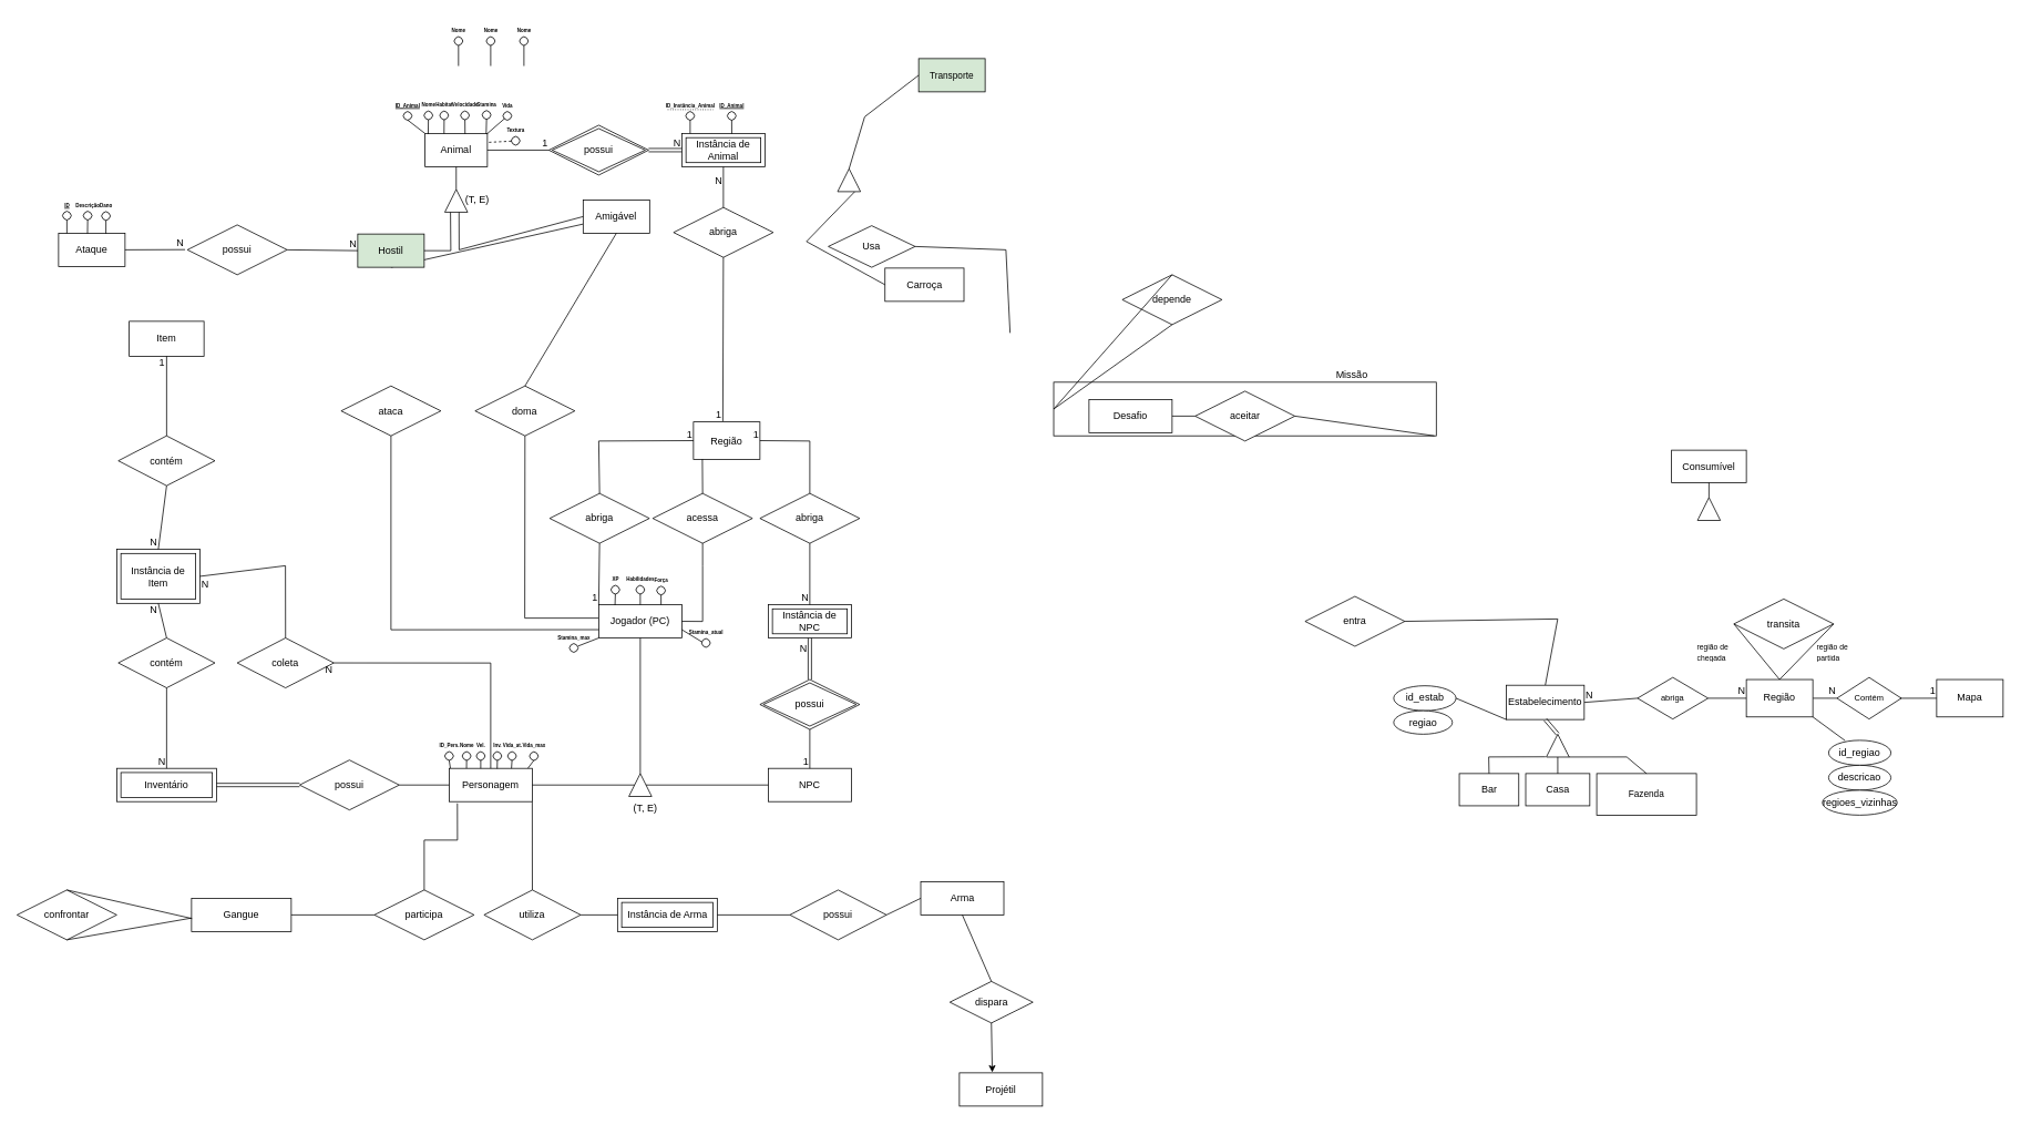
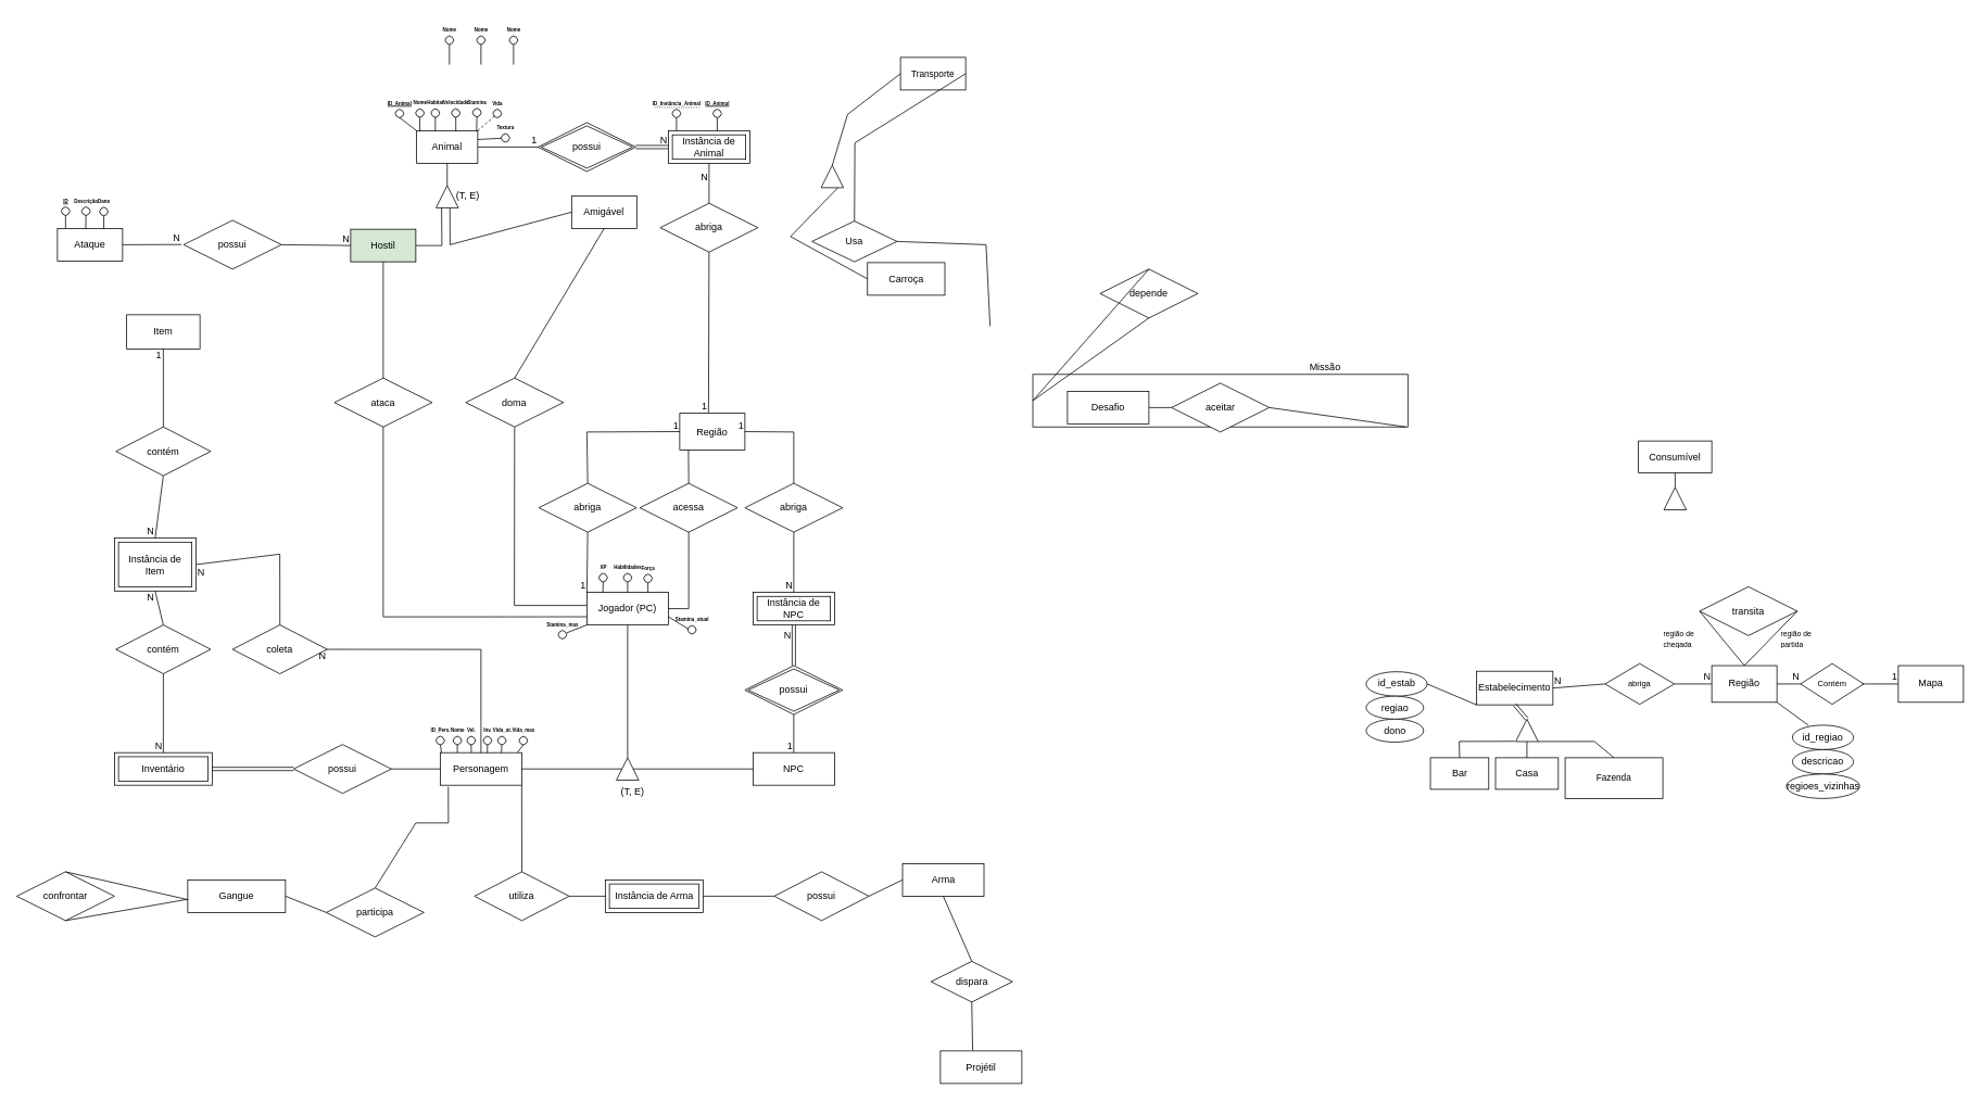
- <mxCell id="12" value="&lt;font style=&quot;font-size: 11px;&quot;&gt;Transporte&lt;/font&gt;" style="whiteSpace=wrap;html=1;align=center;fillColor=#d5e8d4;" parent="1" vertex="1"><mxGeometry x="1105" y="70" width="80" height="40" as="geometry" /></mxCell>
+ <mxCell id="12" value="&lt;font style=&quot;font-size: 11px;&quot;&gt;Transporte&lt;/font&gt;" style="whiteSpace=wrap;html=1;align=center;" parent="1" vertex="1"><mxGeometry x="1105" y="70" width="80" height="40" as="geometry" /></mxCell>
- <mxCell id="103" value="" style="endArrow=none;html=1;rounded=0;entryX=1;entryY=0;entryDx=0;entryDy=0;exitX=0.413;exitY=1.076;exitDx=0;exitDy=0;exitPerimeter=0;" edge="1" parent="1" source="94" target="11"><mxGeometry width="50" height="50" relative="1" as="geometry"><mxPoint x="610" y="144.88" as="sourcePoint" /><mxPoint x="610" y="168.88" as="targetPoint" /></mxGeometry></mxCell>
+ <mxCell id="103" value="" style="endArrow=none;html=1;rounded=0;entryX=1;entryY=0;entryDx=0;entryDy=0;exitX=0.413;exitY=1.076;exitDx=0;exitDy=0;exitPerimeter=0;dashed=1;" edge="1" parent="1" source="94" target="11"><mxGeometry width="50" height="50" relative="1" as="geometry"><mxPoint x="610" y="144.88" as="sourcePoint" /><mxPoint x="610" y="168.88" as="targetPoint" /></mxGeometry></mxCell>
+ <mxCell id="34" value="" style="endArrow=none;html=1;rounded=0;entryX=1;entryY=0.5;entryDx=0;entryDy=0;exitX=0.5;exitY=0;exitDx=0;exitDy=0;" parent="1" source="32" target="12" edge="1"><mxGeometry width="50" height="50" relative="1" as="geometry"><mxPoint x="1080" y="290" as="sourcePoint" /><mxPoint x="1130" as="targetPoint" y="240" /><Array as="points"><mxPoint x="1049" y="175" /></Array></mxGeometry></mxCell>
- <mxCell id="105" value="" style="endArrow=none;html=1;rounded=0;entryX=0.997;entryY=0.268;entryDx=0;entryDy=0;entryPerimeter=0;exitX=0.371;exitY=0.976;exitDx=0;exitDy=0;exitPerimeter=0;dashed=1;" edge="1" parent="1" source="97" target="11"><mxGeometry width="50" height="50" relative="1" as="geometry"><mxPoint x="620" y="174.88" as="sourcePoint" /><mxPoint x="620" y="198.88" as="targetPoint" /></mxGeometry></mxCell>
+ <mxCell id="105" value="" style="endArrow=none;html=1;rounded=0;entryX=0.997;entryY=0.268;entryDx=0;entryDy=0;entryPerimeter=0;exitX=0.371;exitY=0.976;exitDx=0;exitDy=0;exitPerimeter=0;" edge="1" parent="1" source="97" target="11"><mxGeometry width="50" height="50" relative="1" as="geometry"><mxPoint x="620" y="174.88" as="sourcePoint" /><mxPoint x="620" y="198.88" as="targetPoint" /></mxGeometry></mxCell>
- <mxCell id="70" value="" style="endArrow=none;html=1;rounded=0;exitX=0.5;exitY=1;exitDx=0;exitDy=0;" parent="1" source="73" target="74" edge="1"><mxGeometry relative="1" as="geometry"><mxPoint x="490" y="360" as="sourcePoint" /><mxPoint x="460" y="400" as="targetPoint" /></mxGeometry></mxCell>
+ <mxCell id="70" value="" style="endArrow=none;html=1;rounded=0;exitX=0.5;exitY=1;exitDx=0;exitDy=0;entryX=0.5;entryY=0;entryDx=0;entryDy=0;" parent="1" source="73" target="69" edge="1"><mxGeometry relative="1" as="geometry"><mxPoint x="490" y="360" as="sourcePoint" /><mxPoint x="460" y="400" as="targetPoint" /></mxGeometry></mxCell>
- <mxCell id="30" value="" style="endArrow=none;html=1;rounded=0;exitX=1;exitY=0.5;exitDx=0;exitDy=0;entryX=0;entryY=0.5;entryDx=0;entryDy=0;" parent="1" source="29" target="60" edge="1"><mxGeometry relative="1" as="geometry"><mxPoint x="1580" y="770" as="sourcePoint" /><mxPoint x="1740" y="770" as="targetPoint" /><Array as="points"><mxPoint x="1874" y="744" /></Array></mxGeometry></mxCell>
- <mxCell id="29" value="entra" style="shape=rhombus;perimeter=rhombusPerimeter;whiteSpace=wrap;html=1;align=center;" parent="1" vertex="1"><mxGeometry x="1570" y="716.88" width="120" height="60" as="geometry" /></mxCell>
+ <mxCell id="57" value="dono" style="ellipse;whiteSpace=wrap;html=1;align=center;" parent="1" vertex="1"><mxGeometry x="1676.63" y="882.63" width="70.63" height="28.25" as="geometry" /></mxCell>
- <mxCell id="14" value="participa" style="shape=rhombus;perimeter=rhombusPerimeter;whiteSpace=wrap;html=1;align=center;" parent="1" vertex="1"><mxGeometry x="450" y="1070" width="120" height="60" as="geometry" /></mxCell>
+ <mxCell id="14" value="participa" style="shape=rhombus;perimeter=rhombusPerimeter;whiteSpace=wrap;html=1;align=center;" parent="1" vertex="1"><mxGeometry x="400" y="1090" width="120" height="60" as="geometry" /></mxCell>
- <mxCell id="213" value="" style="endArrow=classic;html=1;rounded=0;entryX=0.396;entryY=-0.016;entryDx=0;entryDy=0;entryPerimeter=0;exitX=0.5;exitY=1;exitDx=0;exitDy=0;" edge="1" parent="1" source="207" target="206"><mxGeometry relative="1" as="geometry"><mxPoint x="1280" y="1160" as="sourcePoint" /><mxPoint x="1320" y="930" as="targetPoint" /></mxGeometry></mxCell>
+ <mxCell id="213" value="" style="endArrow=none;html=1;rounded=0;entryX=0.396;entryY=-0.016;entryDx=0;entryDy=0;entryPerimeter=0;exitX=0.5;exitY=1;exitDx=0;exitDy=0;" edge="1" parent="1" source="207" target="206"><mxGeometry relative="1" as="geometry"><mxPoint x="1280" y="1160" as="sourcePoint" /><mxPoint x="1320" y="930" as="targetPoint" /></mxGeometry></mxCell>
